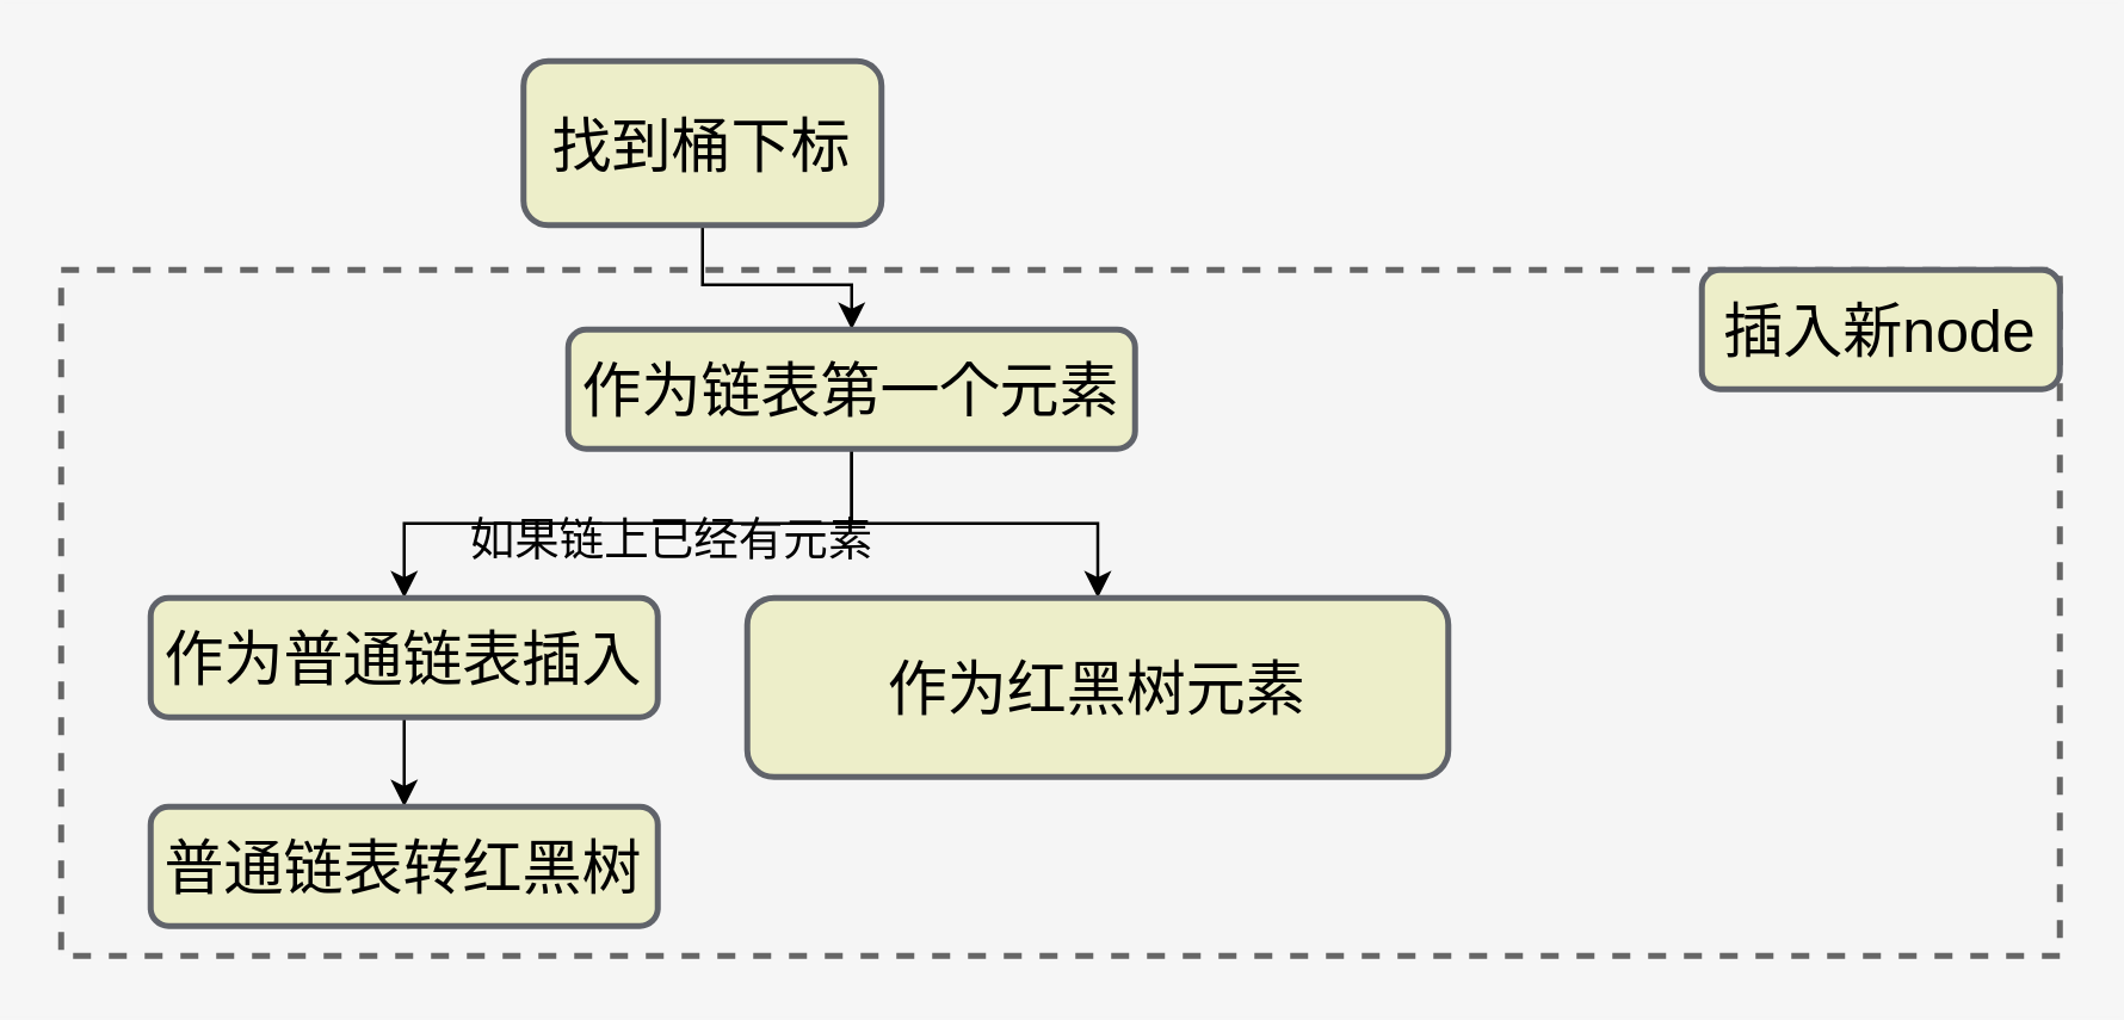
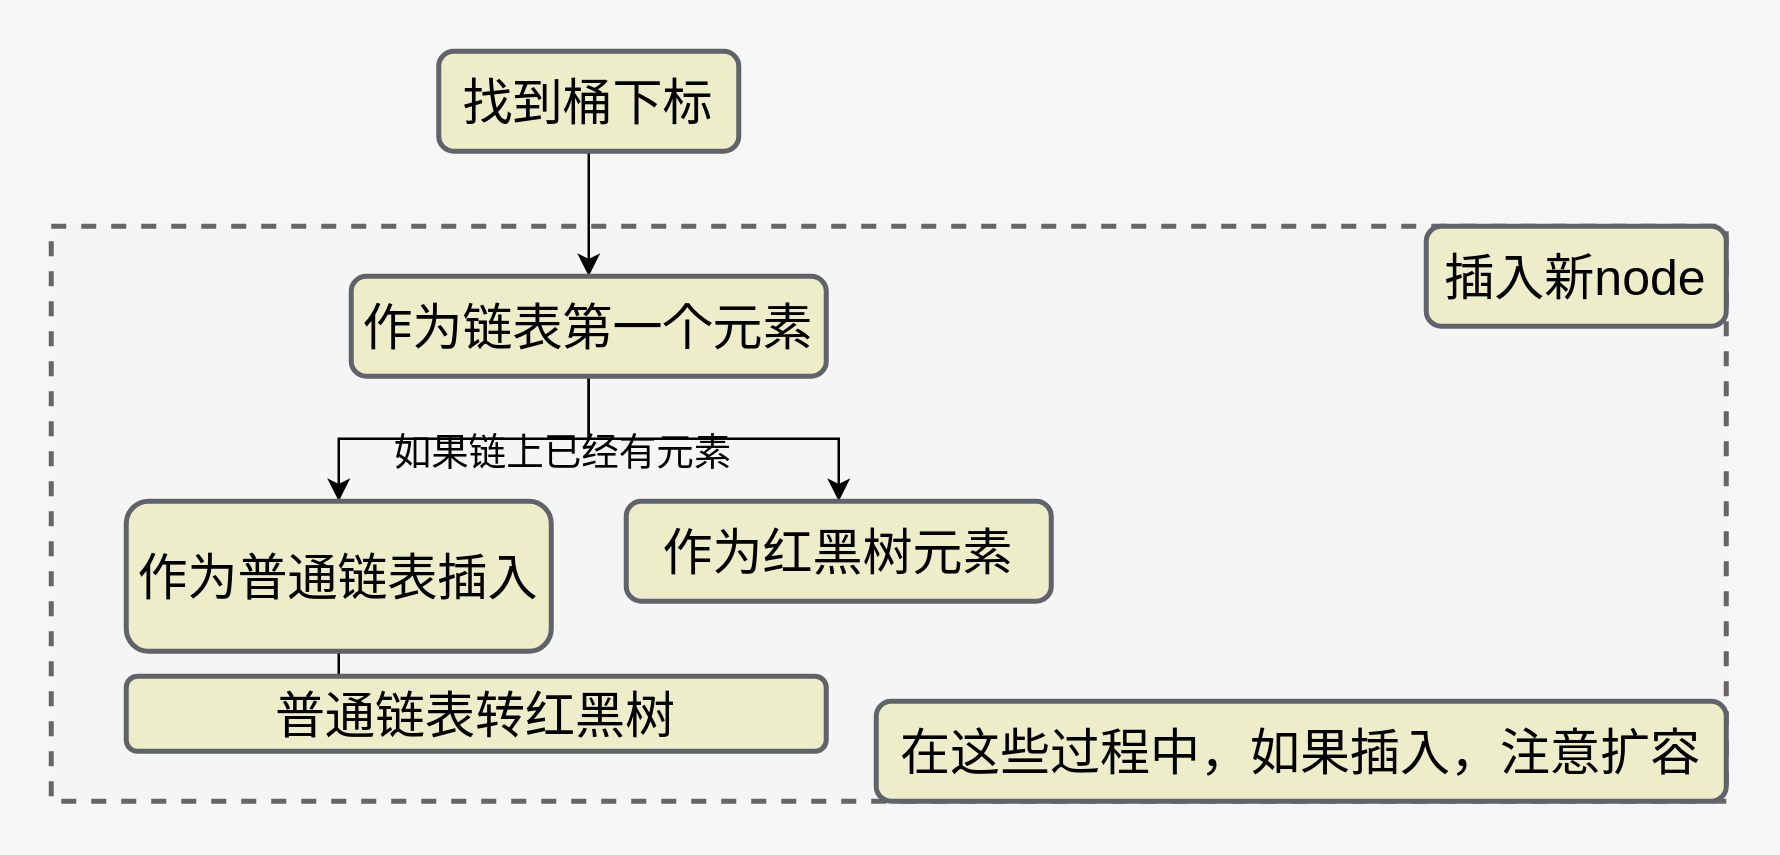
- <mxCell id="4" value="找到桶下标" style="text;html=1;align=center;verticalAlign=middle;whiteSpace=wrap;rounded=1;fontSize=20;fillColor=#EDEEC9;strokeWidth=2;strokeColor=#60636A;" vertex="1" parent="1"><mxGeometry x="175" y="20" width="120" height="55" as="geometry" /></mxCell>
+ <mxCell id="4" value="找到桶下标" style="text;html=1;align=center;verticalAlign=middle;whiteSpace=wrap;rounded=1;fontSize=20;fillColor=#EDEEC9;strokeWidth=2;strokeColor=#60636A;" vertex="1" parent="1"><mxGeometry x="175" y="20" width="120" height="40" as="geometry" /></mxCell>
- <mxCell id="8" value="作为链表第一个元素" style="text;html=1;strokeColor=#60636A;fillColor=#EDEEC9;align=center;verticalAlign=middle;whiteSpace=wrap;rounded=1;fontSize=20;strokeWidth=2;" vertex="1" parent="1"><mxGeometry x="190" y="110" width="190" height="40" as="geometry" /></mxCell>
+ <mxCell id="8" value="作为链表第一个元素" style="text;html=1;strokeColor=#60636A;fillColor=#EDEEC9;align=center;verticalAlign=middle;whiteSpace=wrap;rounded=1;fontSize=20;strokeWidth=2;" vertex="1" parent="1"><mxGeometry x="140" y="110" width="190" height="40" as="geometry" /></mxCell>
- <mxCell id="11" value="作为普通链表插入" style="text;html=1;strokeColor=#60636A;fillColor=#EDEEC9;align=center;verticalAlign=middle;whiteSpace=wrap;rounded=1;fontSize=20;strokeWidth=2;" vertex="1" parent="1"><mxGeometry x="50" y="200" width="170" height="40" as="geometry" /></mxCell>
+ <mxCell id="11" value="作为普通链表插入" style="text;html=1;strokeColor=#60636A;fillColor=#EDEEC9;align=center;verticalAlign=middle;whiteSpace=wrap;rounded=1;fontSize=20;strokeWidth=2;" vertex="1" parent="1"><mxGeometry x="50" y="200" width="170" height="60" as="geometry" /></mxCell>
- <mxCell id="9" value="作为红黑树元素" style="text;html=1;strokeColor=#60636A;fillColor=#EDEEC9;align=center;verticalAlign=middle;whiteSpace=wrap;rounded=1;fontSize=20;strokeWidth=2;" vertex="1" parent="1"><mxGeometry x="250" y="200" width="235" height="60" as="geometry" /></mxCell>
+ <mxCell id="9" value="作为红黑树元素" style="text;html=1;strokeColor=#60636A;fillColor=#EDEEC9;align=center;verticalAlign=middle;whiteSpace=wrap;rounded=1;fontSize=20;strokeWidth=2;" vertex="1" parent="1"><mxGeometry x="250" y="200" width="170" height="40" as="geometry" /></mxCell>
- <mxCell id="12" value="普通链表转红黑树" style="text;html=1;strokeColor=#60636A;fillColor=#EDEEC9;align=center;verticalAlign=middle;whiteSpace=wrap;rounded=1;fontSize=20;strokeWidth=2;" vertex="1" parent="1"><mxGeometry x="50" y="270" width="170" height="40" as="geometry" /></mxCell>
+ <mxCell id="12" value="普通链表转红黑树" style="text;html=1;strokeColor=#60636A;fillColor=#EDEEC9;align=center;verticalAlign=middle;whiteSpace=wrap;rounded=1;fontSize=20;strokeWidth=2;" vertex="1" parent="1"><mxGeometry x="50" y="270" width="280" height="30" as="geometry" /></mxCell>
+ <mxCell id="13" value="在这些过程中，如果插入，注意扩容" style="text;html=1;strokeColor=#60636A;fillColor=#EDEEC9;align=center;verticalAlign=middle;whiteSpace=wrap;rounded=1;fontSize=20;strokeWidth=2;" vertex="1" parent="1"><mxGeometry x="350" y="280" width="340" height="40" as="geometry" /></mxCell>
